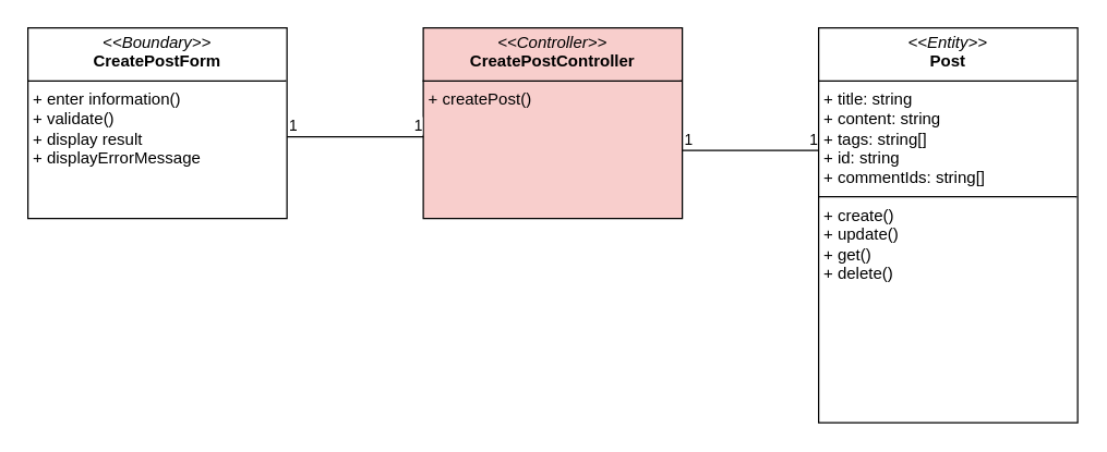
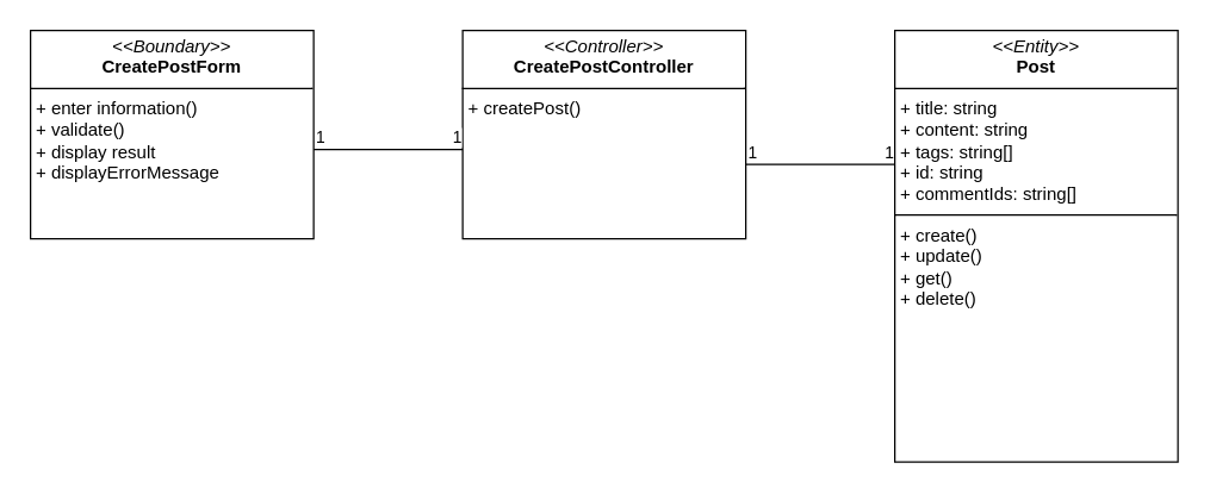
- <mxCell id="4" value="&lt;p style=&quot;margin:0px;margin-top:4px;text-align:center;&quot;&gt;&lt;i&gt;&amp;lt;&amp;lt;Controller&amp;gt;&amp;gt;&lt;/i&gt;&lt;br&gt;&lt;b&gt;CreatePostController&lt;/b&gt;&lt;/p&gt;&lt;hr size=&quot;1&quot; style=&quot;border-style:solid;&quot;&gt;&lt;p style=&quot;margin:0px;margin-left:4px;&quot;&gt;+ createPost()&lt;br&gt;&lt;/p&gt;" style="verticalAlign=top;align=left;overflow=fill;html=1;whiteSpace=wrap;fillColor=#f8cecc;" vertex="1" parent="1"><mxGeometry x="310" y="20" width="190" height="140" as="geometry" /></mxCell>
+ <mxCell id="4" value="&lt;p style=&quot;margin:0px;margin-top:4px;text-align:center;&quot;&gt;&lt;i&gt;&amp;lt;&amp;lt;Controller&amp;gt;&amp;gt;&lt;/i&gt;&lt;br&gt;&lt;b&gt;CreatePostController&lt;/b&gt;&lt;/p&gt;&lt;hr size=&quot;1&quot; style=&quot;border-style:solid;&quot;&gt;&lt;p style=&quot;margin:0px;margin-left:4px;&quot;&gt;+ createPost()&lt;br&gt;&lt;/p&gt;" style="verticalAlign=top;align=left;overflow=fill;html=1;whiteSpace=wrap;" vertex="1" parent="1"><mxGeometry x="310" y="20" width="190" height="140" as="geometry" /></mxCell>
